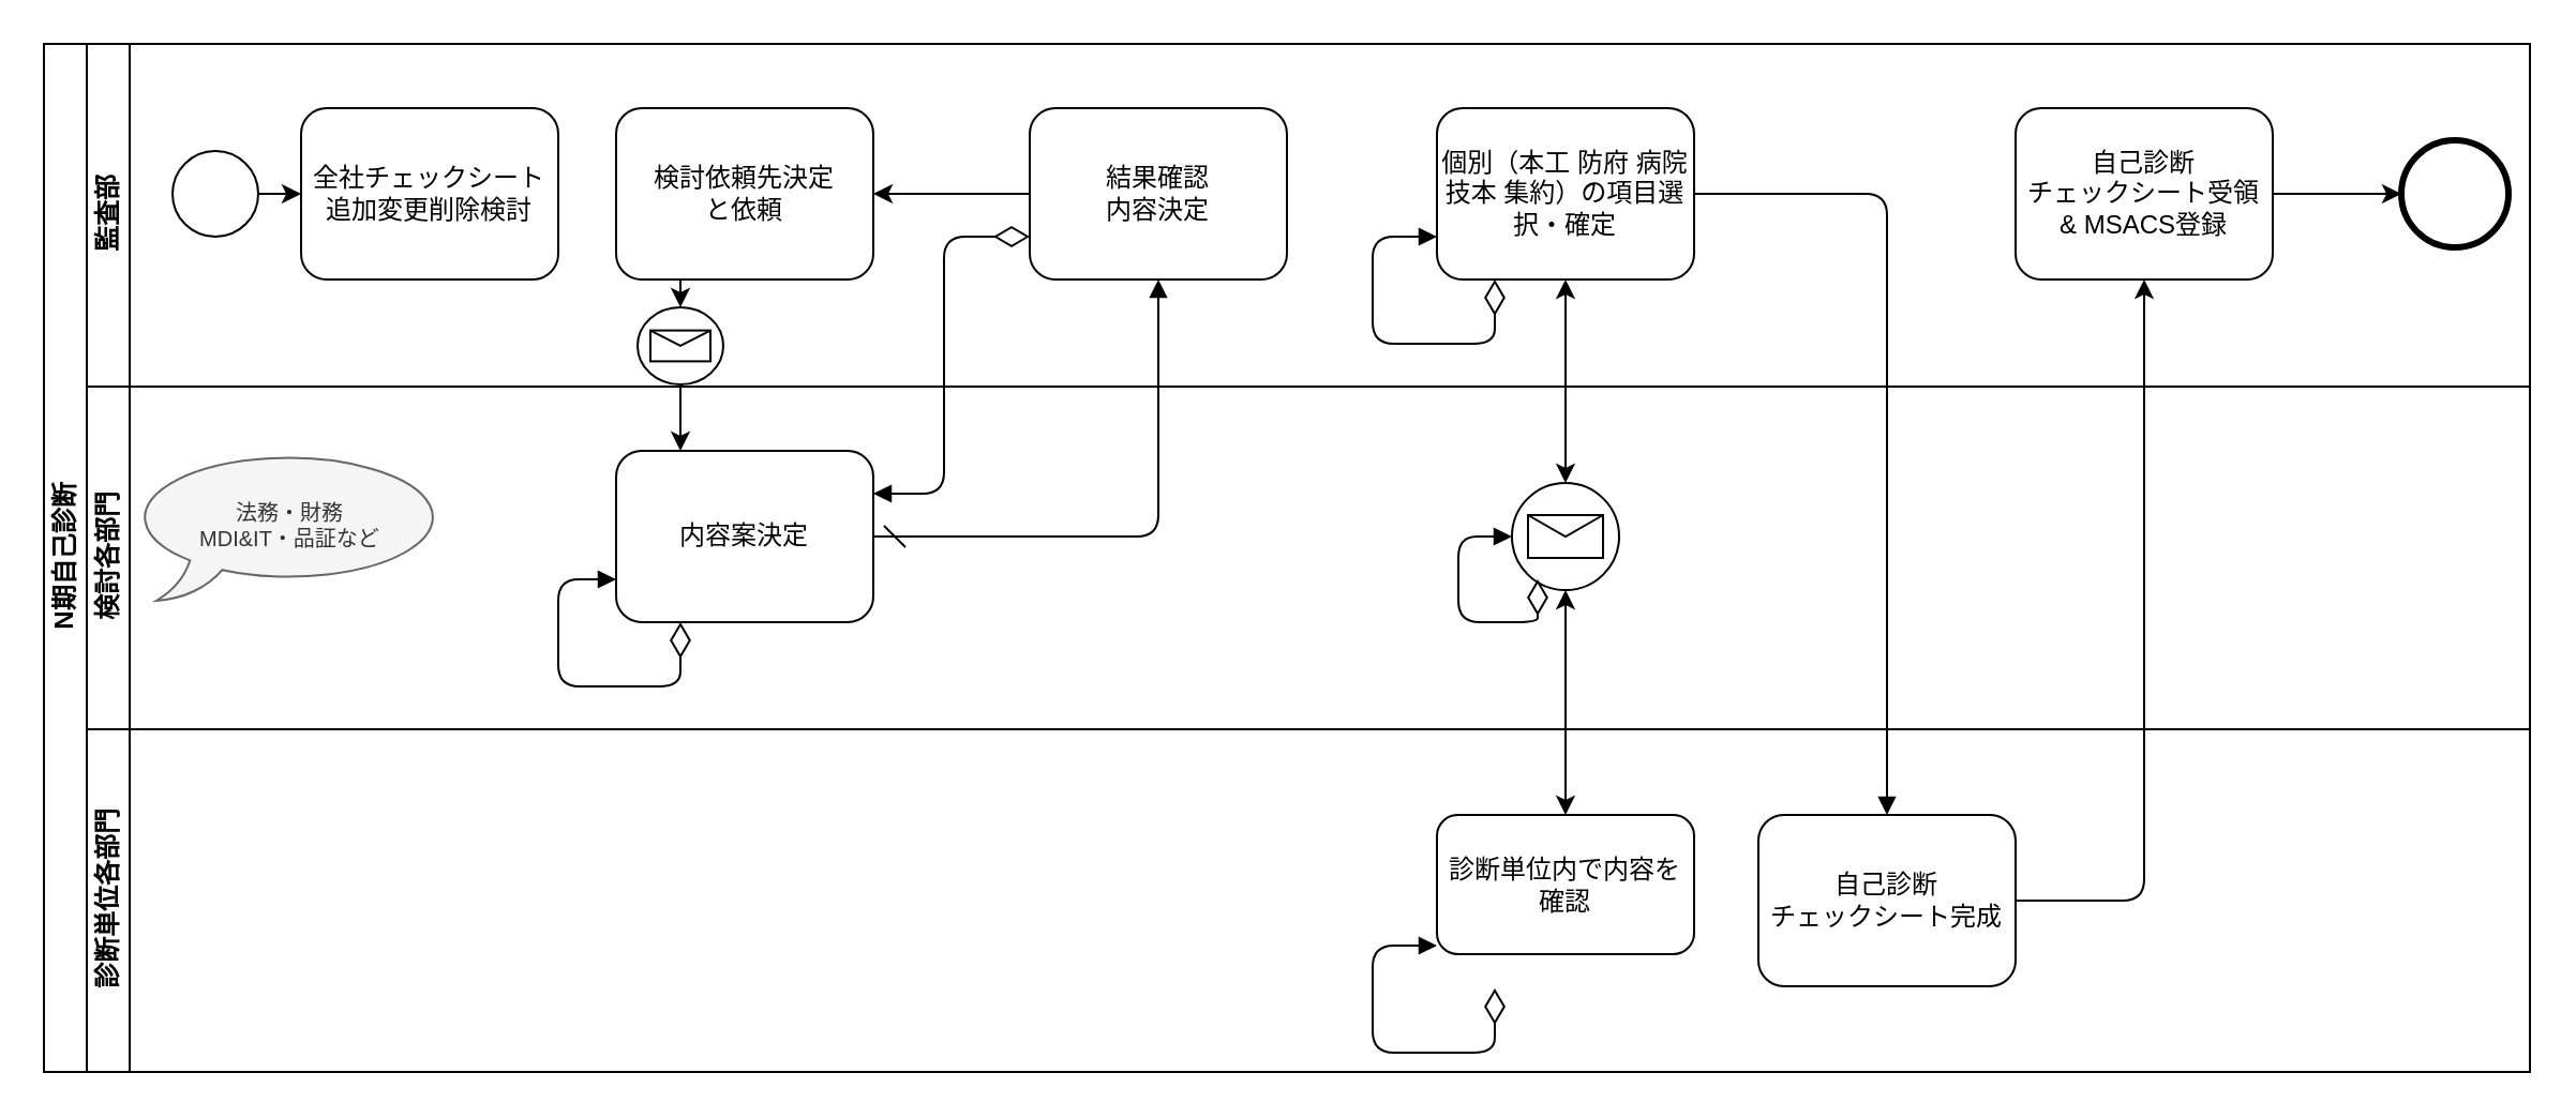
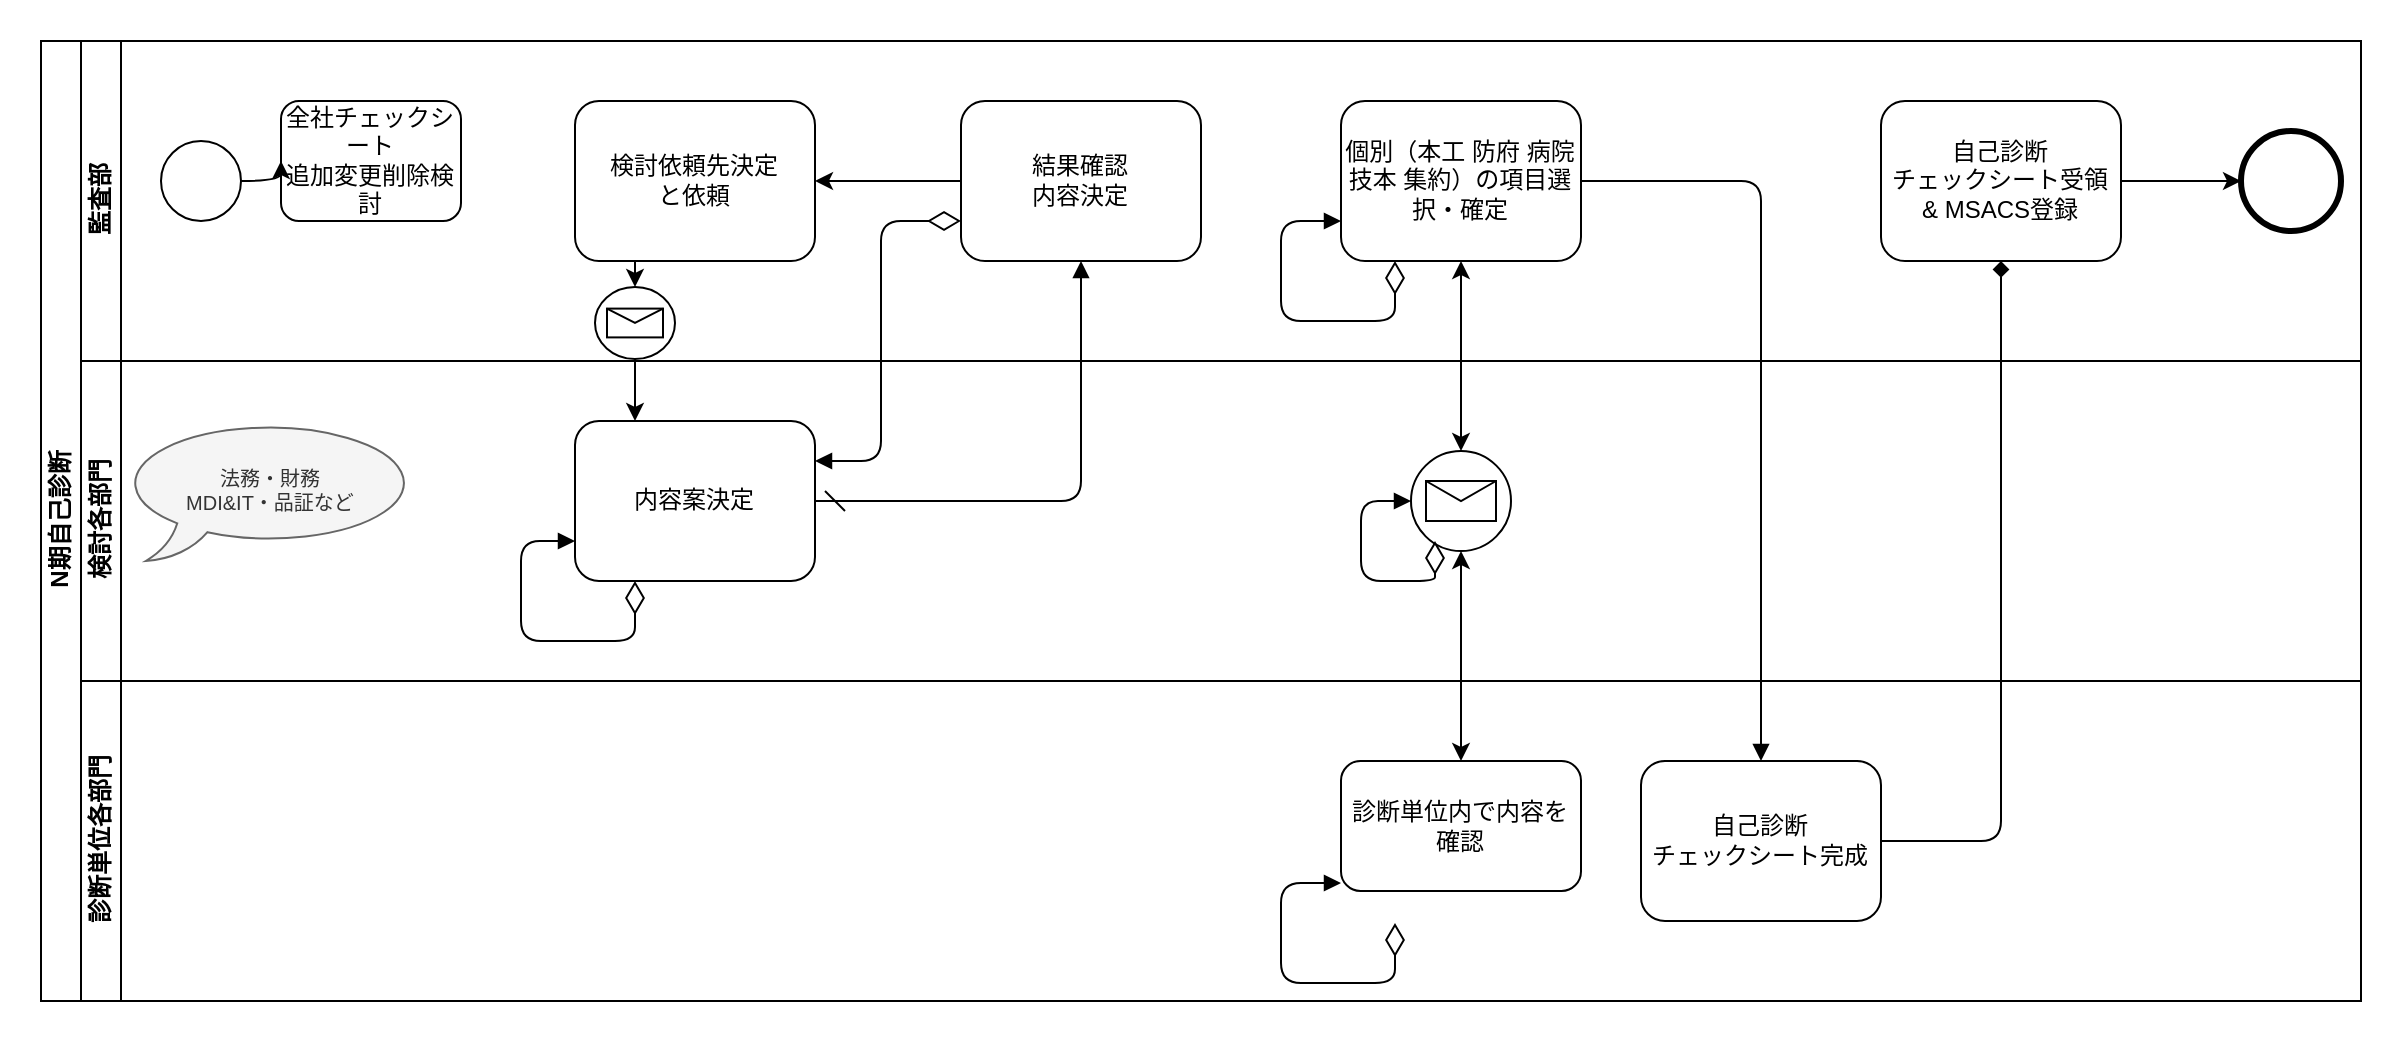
- <mxCell id="15" value="全社チェックシート&lt;br&gt;追加変更削除検討" style="shape=ext;html=1;whiteSpace=wrap;rounded=1;" vertex="1" parent="14"><mxGeometry x="100" y="30" width="120" height="80" as="geometry" /></mxCell>
+ <mxCell id="15" value="全社チェックシート&lt;br&gt;追加変更削除検討" style="shape=ext;html=1;whiteSpace=wrap;rounded=1;" vertex="1" parent="14"><mxGeometry x="100" y="30" width="90" height="60" as="geometry" /></mxCell>
- <mxCell id="33" value="" style="edgeStyle=orthogonalEdgeStyle;sketch=0;orthogonalLoop=1;jettySize=auto;html=1;exitX=1;exitY=0.5;exitDx=0;exitDy=0;" edge="1" parent="1" source="5" target="21"><mxGeometry relative="1" as="geometry" /></mxCell>
+ <mxCell id="33" value="" style="edgeStyle=orthogonalEdgeStyle;sketch=0;orthogonalLoop=1;jettySize=auto;html=1;exitX=1;exitY=0.5;exitDx=0;exitDy=0;endArrow=diamond;" edge="1" parent="1" source="5" target="21"><mxGeometry relative="1" as="geometry" /></mxCell>
